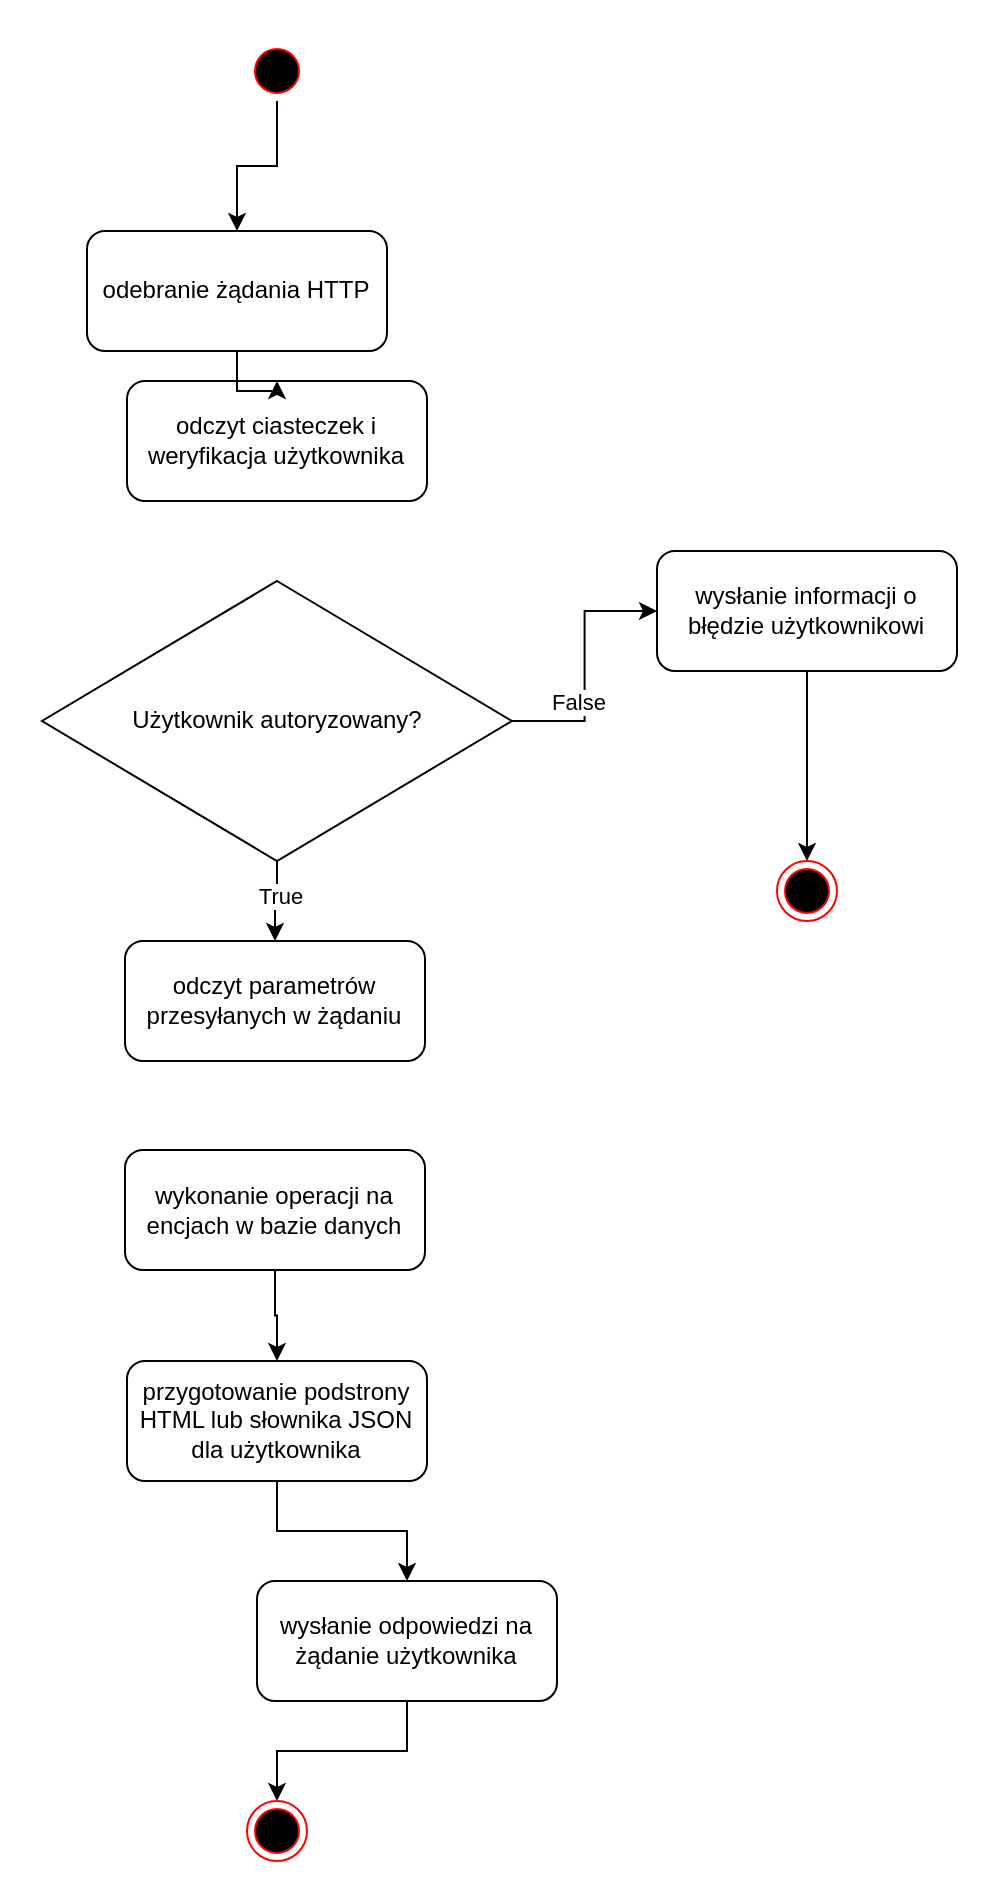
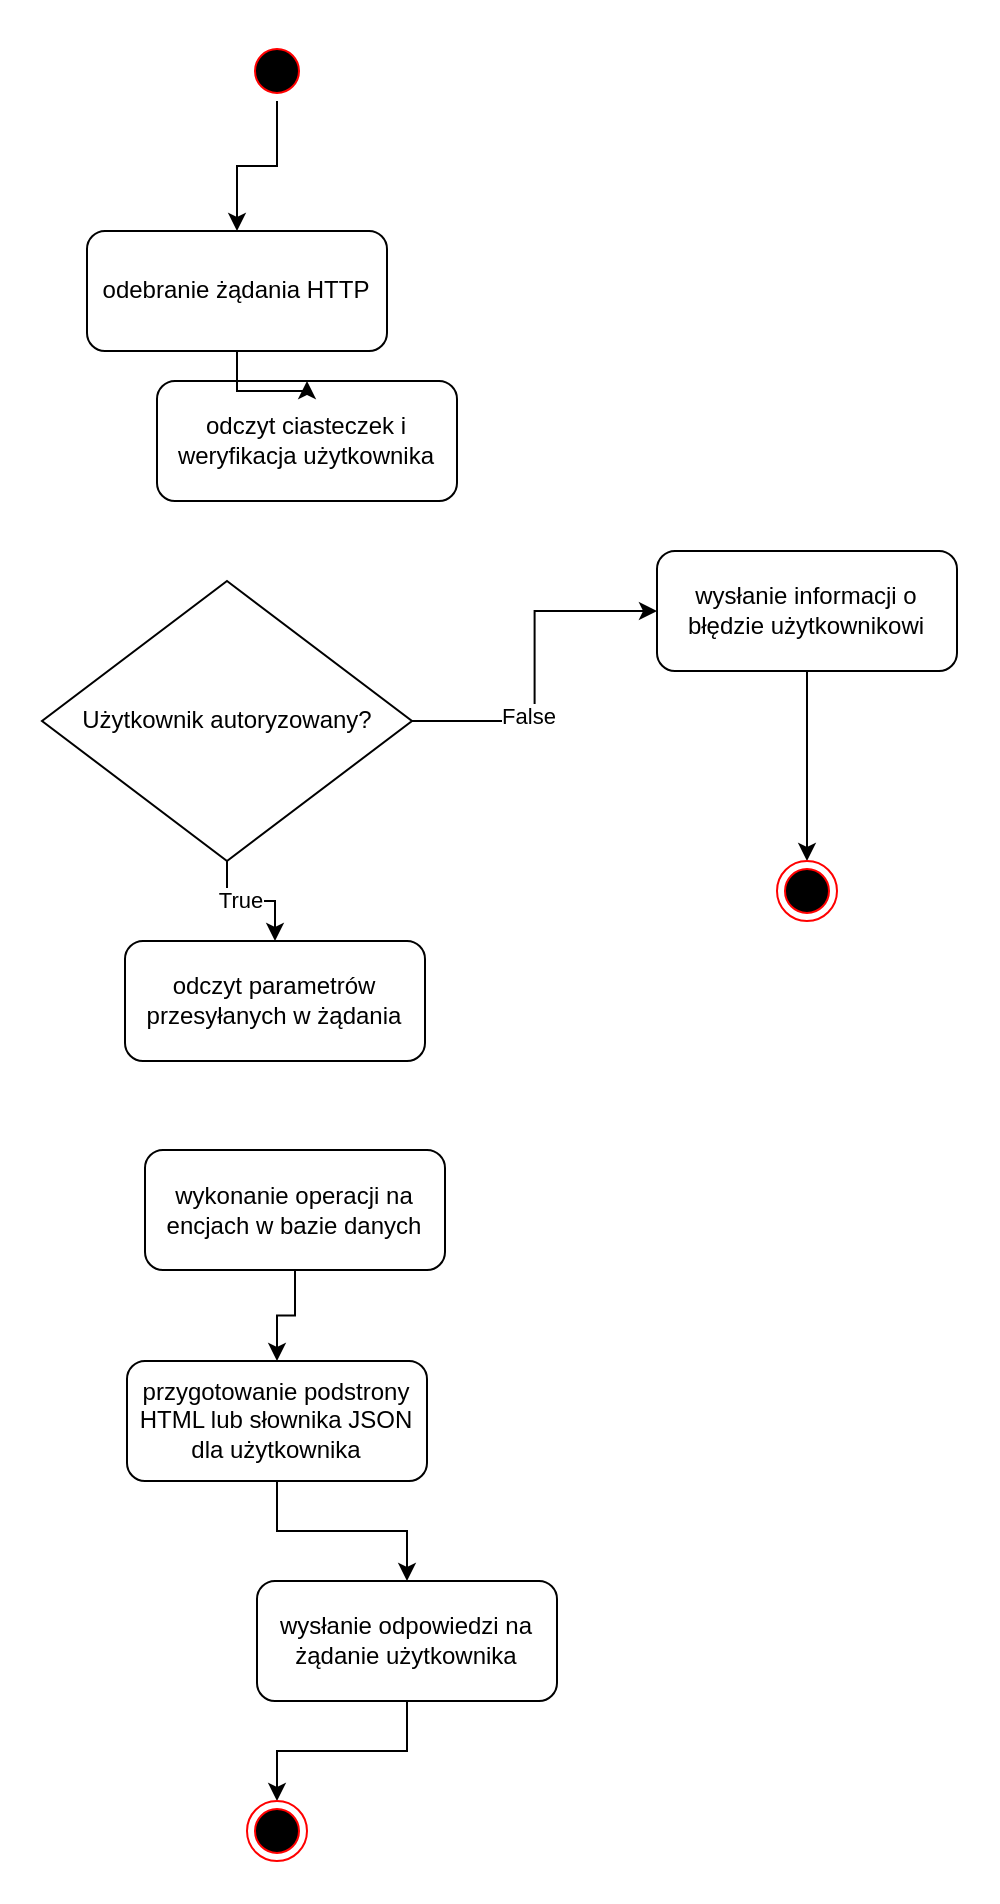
- <mxCell id="4" value="odczyt ciasteczek i weryfikacja użytkownika" style="rounded=1;whiteSpace=wrap;html=1;" vertex="1" parent="1"><mxGeometry x="63" y="190" width="150" height="60" as="geometry" /></mxCell>
+ <mxCell id="4" value="odczyt ciasteczek i weryfikacja użytkownika" style="rounded=1;whiteSpace=wrap;html=1;" vertex="1" parent="1"><mxGeometry x="78" y="190" width="150" height="60" as="geometry" /></mxCell>
- <mxCell id="11" value="Użytkownik autoryzowany?" style="rhombus;whiteSpace=wrap;html=1;" vertex="1" parent="1"><mxGeometry x="20.5" y="290" width="235" height="140" as="geometry" /></mxCell>
+ <mxCell id="11" value="Użytkownik autoryzowany?" style="rhombus;whiteSpace=wrap;html=1;" vertex="1" parent="1"><mxGeometry x="20.5" y="290" width="185" height="140" as="geometry" /></mxCell>
- <mxCell id="12" value="odczyt parametrów przesyłanych w żądaniu" style="rounded=1;whiteSpace=wrap;html=1;" vertex="1" parent="1"><mxGeometry x="62" y="470" width="150" height="60" as="geometry" /></mxCell>
+ <mxCell id="12" value="odczyt parametrów przesyłanych w żądania" style="rounded=1;whiteSpace=wrap;html=1;" vertex="1" parent="1"><mxGeometry x="62" y="470" width="150" height="60" as="geometry" /></mxCell>
- <mxCell id="14" value="wykonanie operacji na encjach w bazie danych " style="rounded=1;whiteSpace=wrap;html=1;" vertex="1" parent="1"><mxGeometry x="62" y="574.5" width="150" height="60" as="geometry" /></mxCell>
+ <mxCell id="14" value="wykonanie operacji na encjach w bazie danych " style="rounded=1;whiteSpace=wrap;html=1;" vertex="1" parent="1"><mxGeometry x="72" y="574.5" width="150" height="60" as="geometry" /></mxCell>
